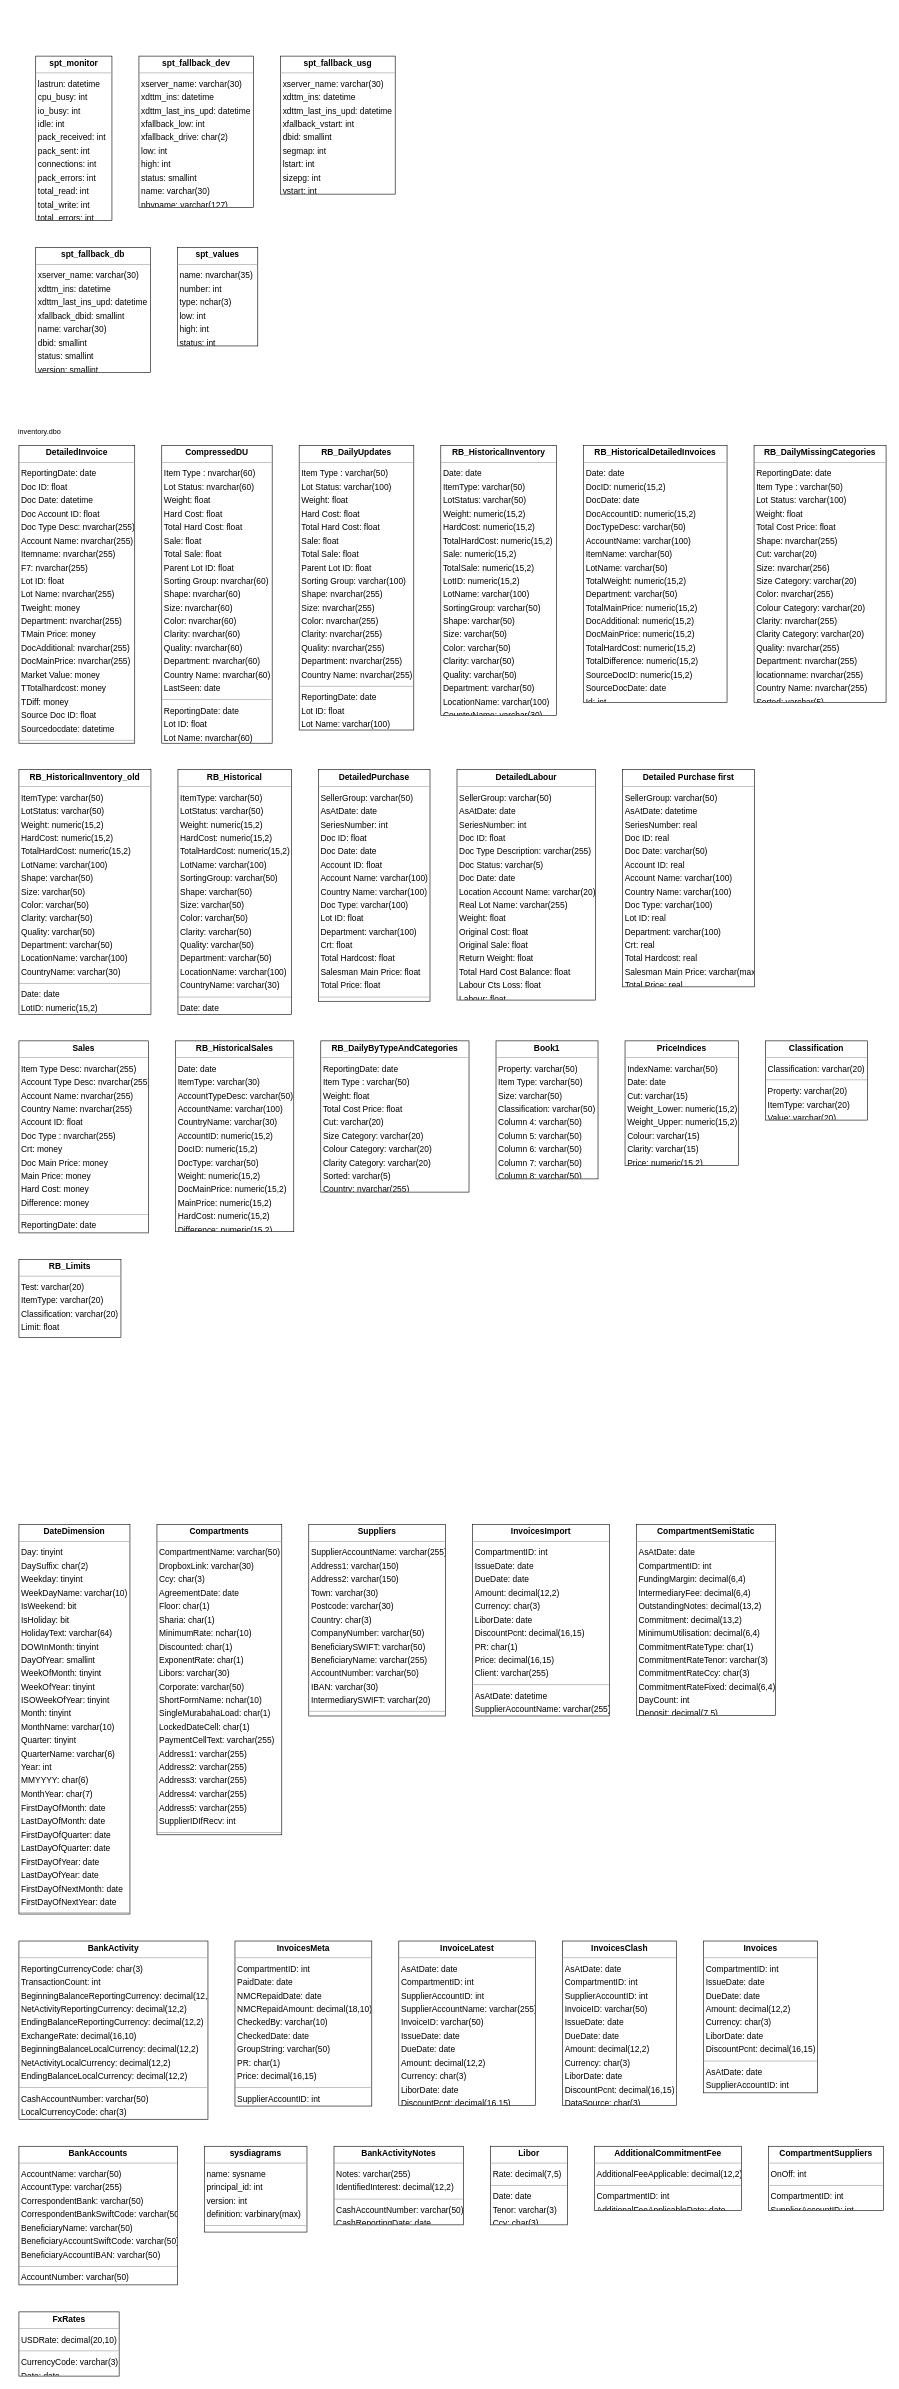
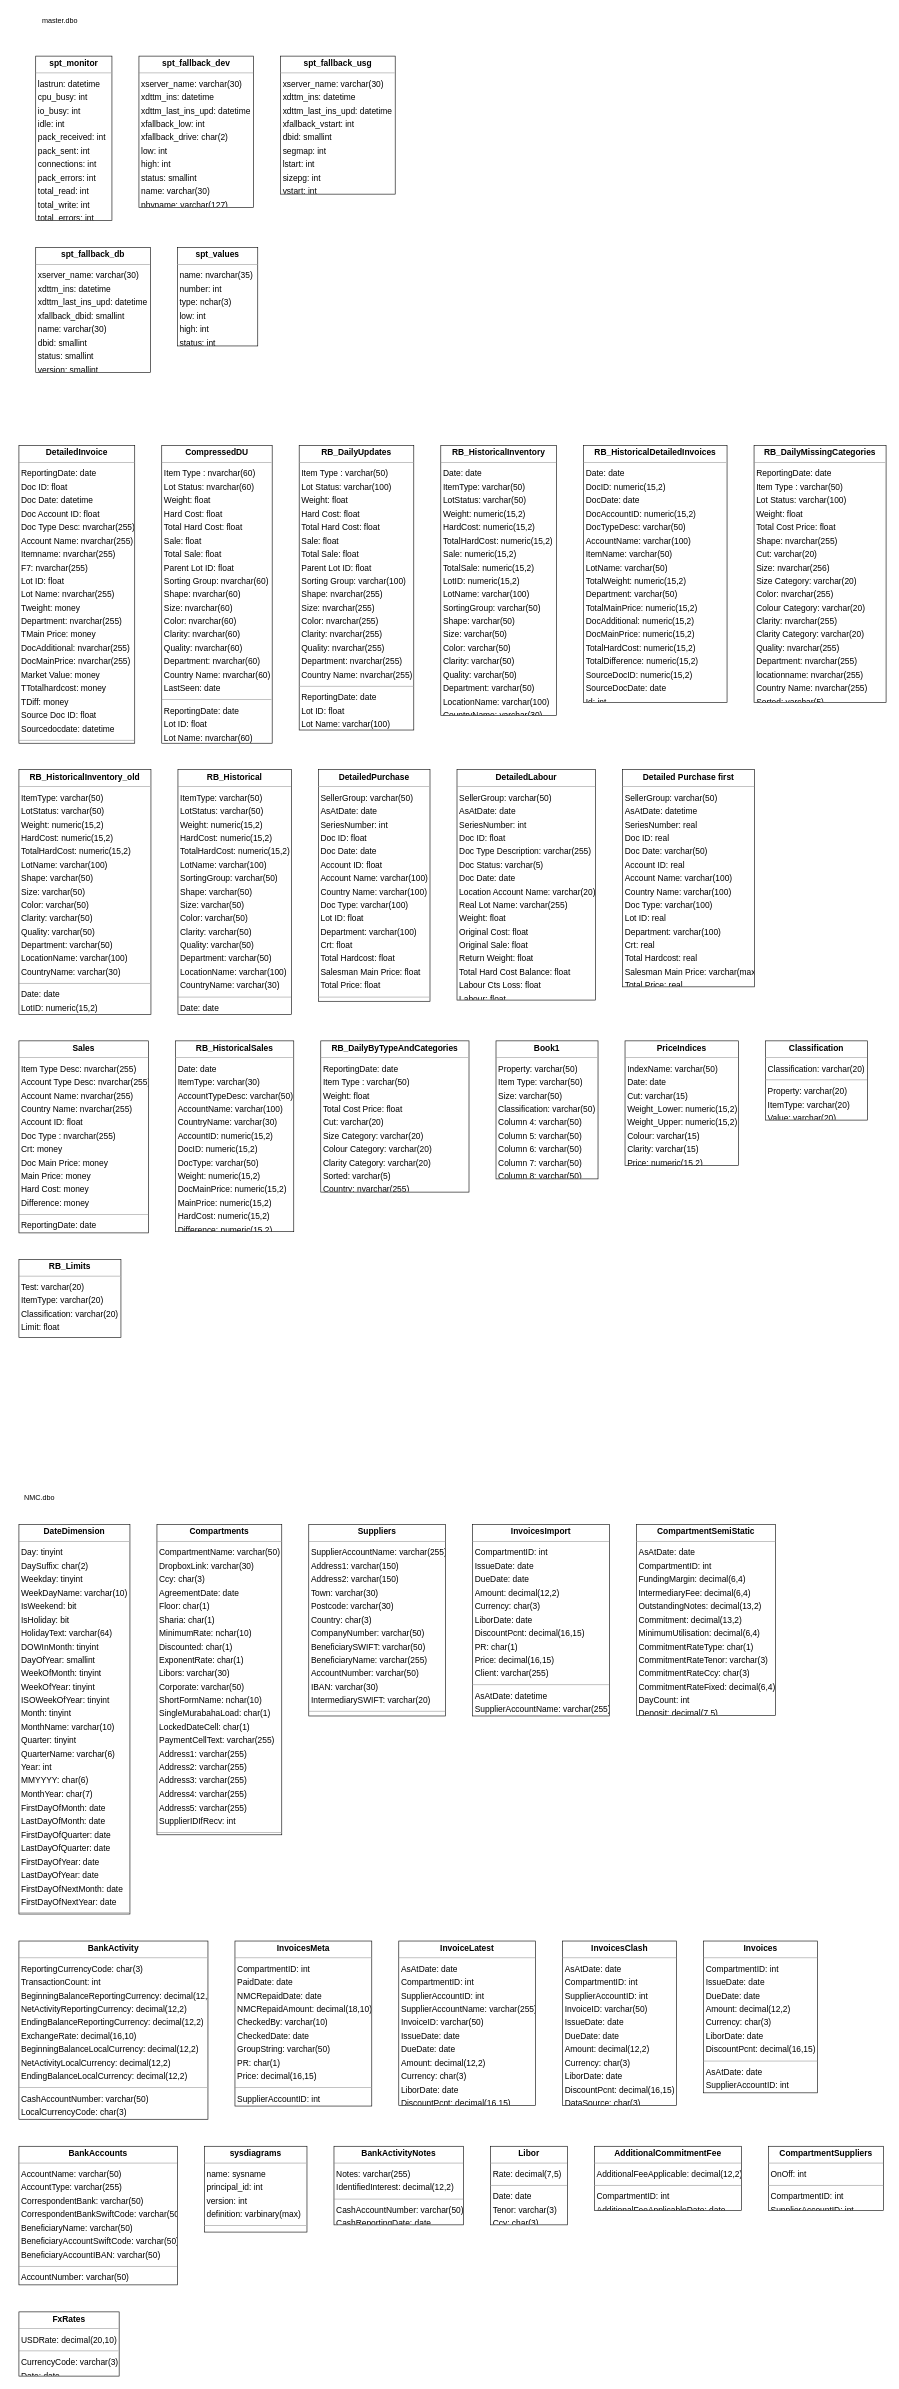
+ <mxCell id="7" value="master.dbo" style="text;html=1;align=center;verticalAlign=middle;resizable=0;points=[];autosize=1;strokeColor=none;fillColor=none;" vertex="1" parent="1"><mxGeometry x="59" y="20" width="80" height="30" as="geometry" /></mxCell>
- <mxCell id="26" value="inventory.dbo" style="text;html=1;align=center;verticalAlign=middle;resizable=0;points=[];autosize=1;strokeColor=none;fillColor=none;" vertex="1" parent="1"><mxGeometry x="20" y="705" width="90" height="30" as="geometry" /></mxCell>
+ <mxCell id="44" value="NMC.dbo" style="text;html=1;align=center;verticalAlign=middle;resizable=0;points=[];autosize=1;strokeColor=none;fillColor=none;" vertex="1" parent="1"><mxGeometry x="30" y="2480" width="70" height="30" as="geometry" /></mxCell>
